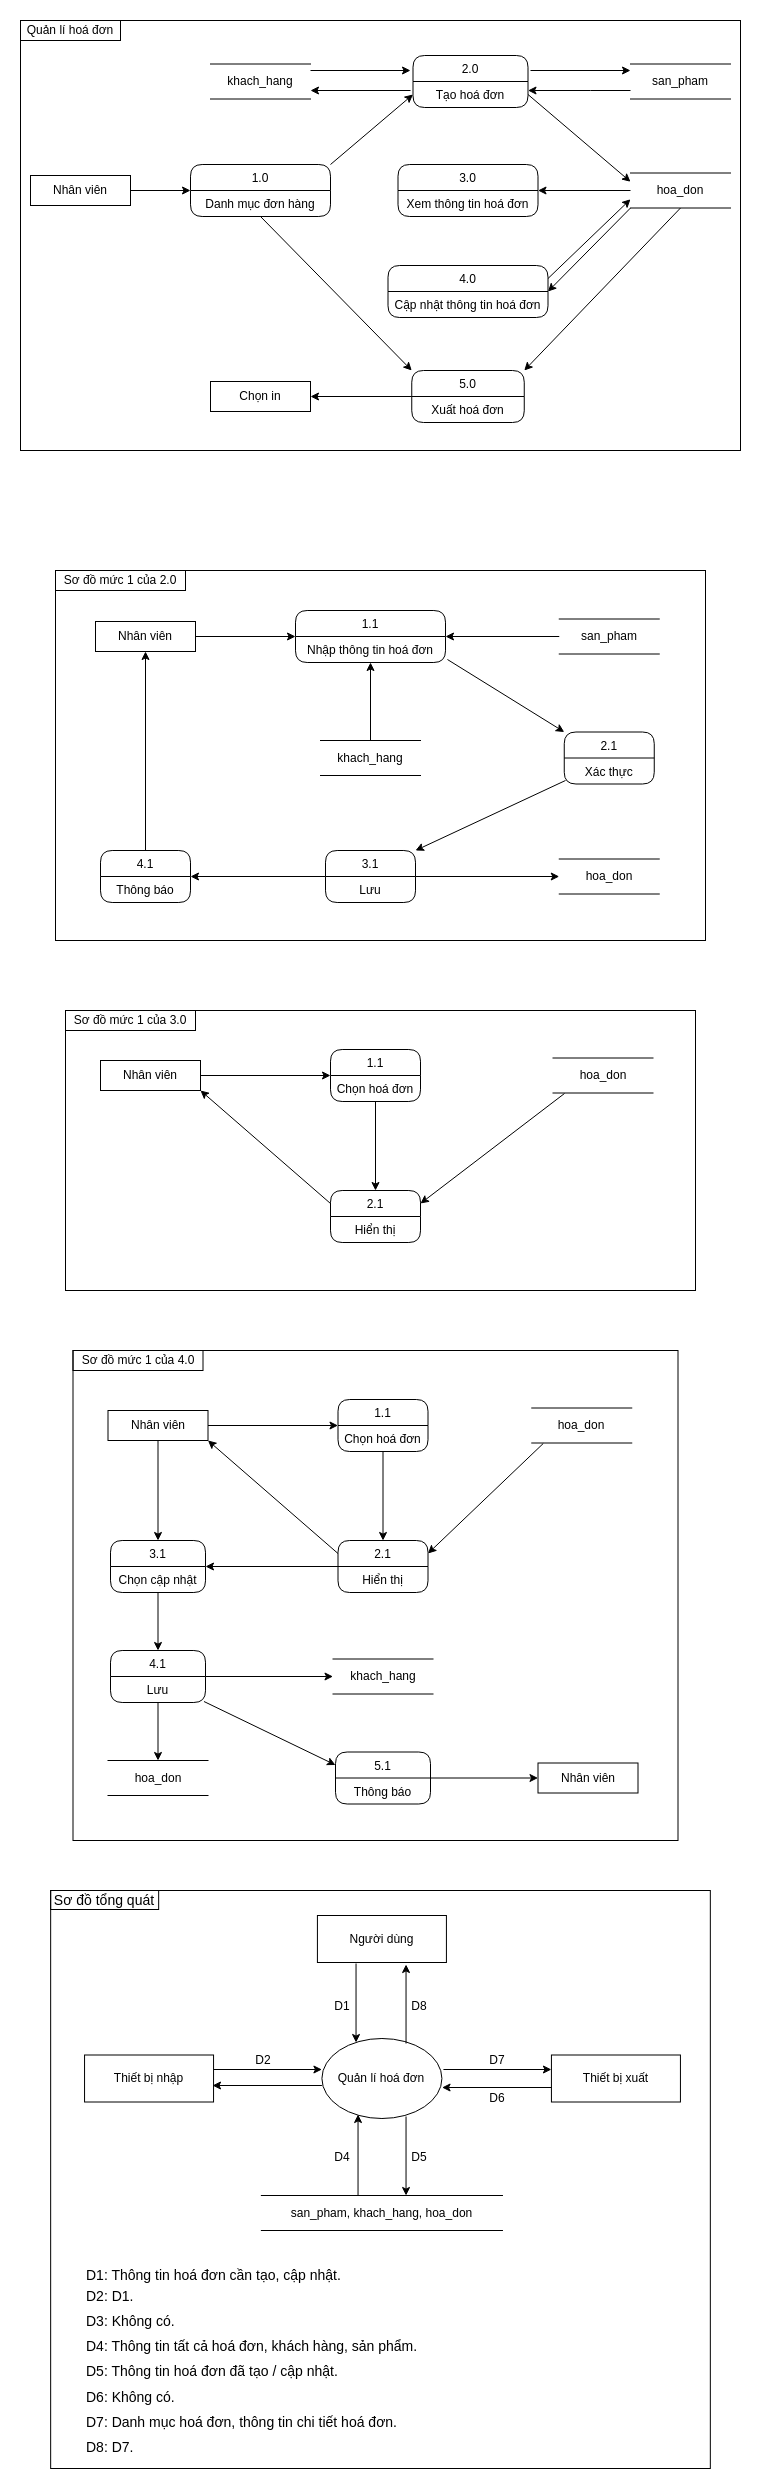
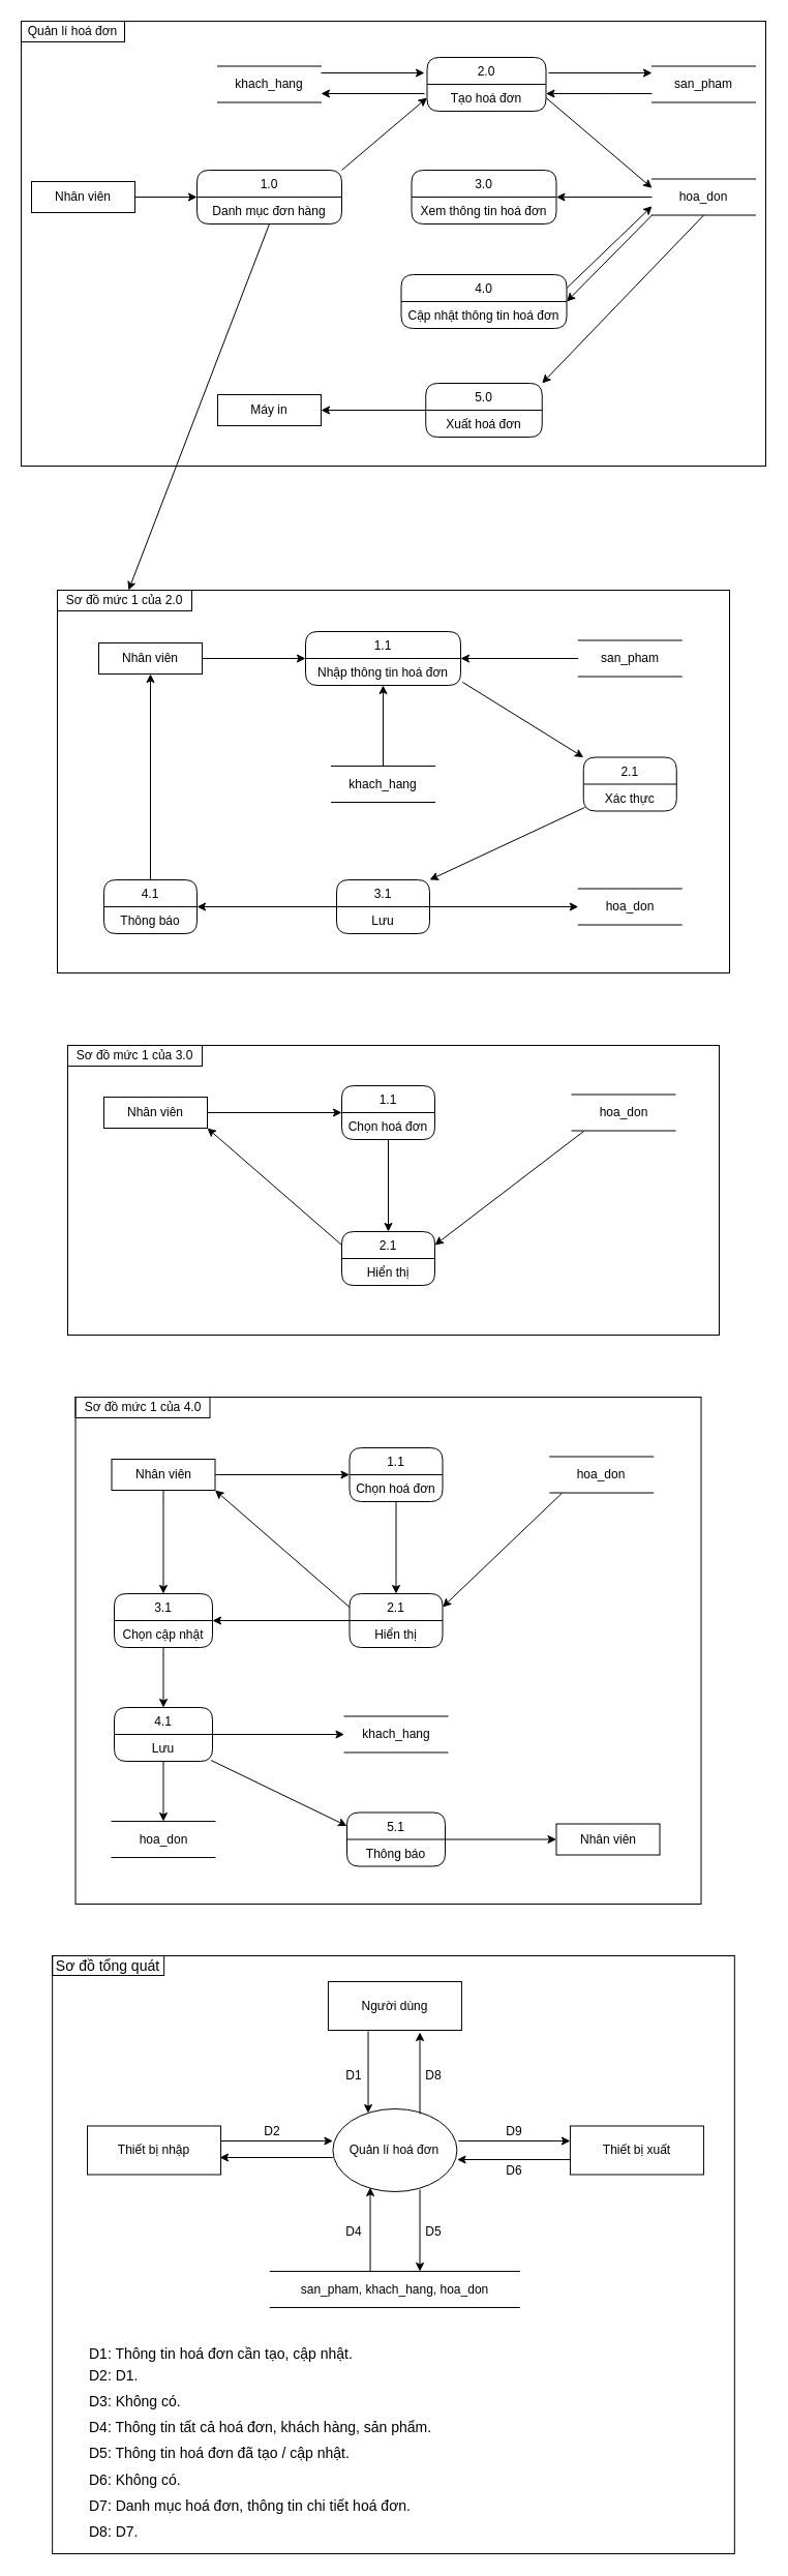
- <mxCell id="25" value="" style="endArrow=classic;html=1;exitX=0.5;exitY=1;exitDx=0;exitDy=0;entryX=0;entryY=0;entryDx=0;entryDy=0;" edge="1" parent="1" source="19" target="23"><mxGeometry width="50" height="50" relative="1" as="geometry"><mxPoint x="50" y="380" as="sourcePoint" /><mxPoint x="100" y="330" as="targetPoint" /></mxGeometry></mxCell>
+ <mxCell id="25" value="" style="endArrow=classic;html=1;exitX=0.5;exitY=1;exitDx=0;exitDy=0;" edge="1" parent="1" source="19" target="53"><mxGeometry width="50" height="50" relative="1" as="geometry"><mxPoint x="50" y="380" as="sourcePoint" /><mxPoint x="100" y="330" as="targetPoint" /></mxGeometry></mxCell>
- <mxCell id="32" value="Chọn in" style="rounded=0;whiteSpace=wrap;html=1;align=center;" vertex="1" parent="1"><mxGeometry x="210" y="381" width="100" height="30" as="geometry" /></mxCell>
+ <mxCell id="32" value="Máy in" style="rounded=0;whiteSpace=wrap;html=1;align=center;" vertex="1" parent="1"><mxGeometry x="210" y="381" width="100" height="30" as="geometry" /></mxCell>
- <mxCell id="113" value="D7" style="text;html=1;strokeColor=none;fillColor=none;align=center;verticalAlign=middle;whiteSpace=wrap;rounded=0;" vertex="1" parent="1"><mxGeometry x="480.54" y="2050" width="32" height="20" as="geometry" /></mxCell>
+ <mxCell id="113" value="D9" style="text;html=1;strokeColor=none;fillColor=none;align=center;verticalAlign=middle;whiteSpace=wrap;rounded=0;" vertex="1" parent="1"><mxGeometry x="480.54" y="2050" width="32" height="20" as="geometry" /></mxCell>
